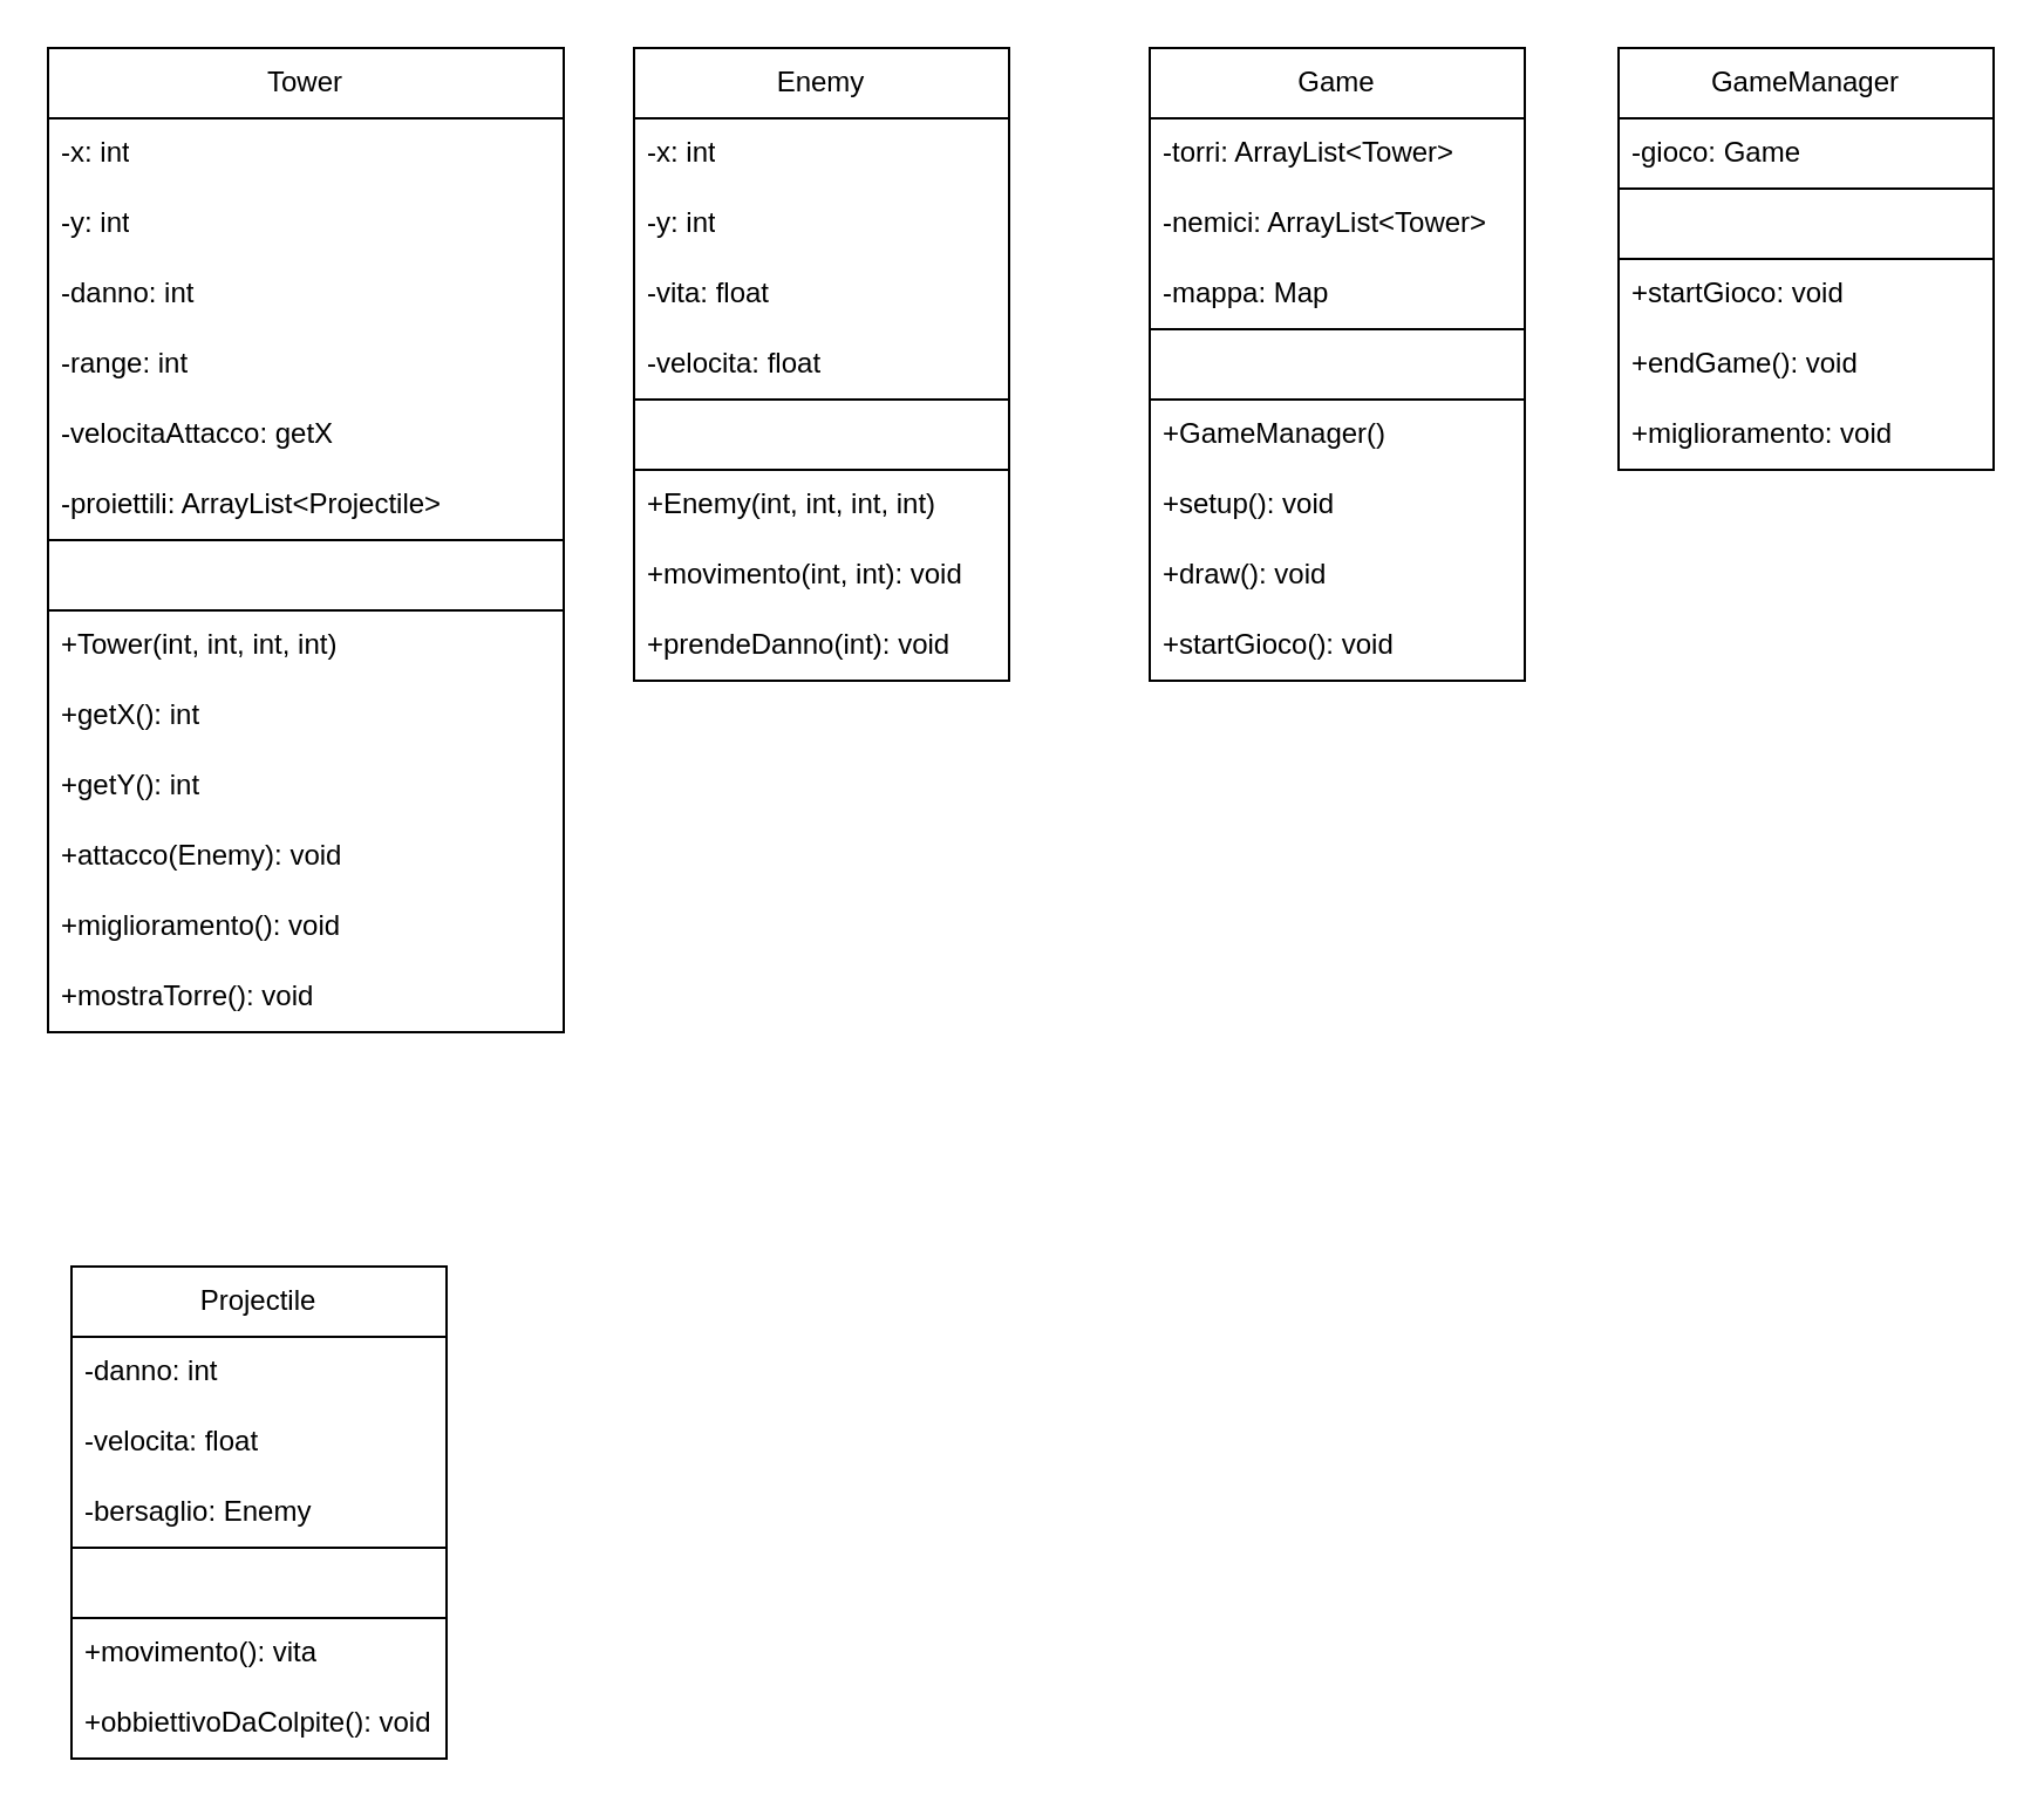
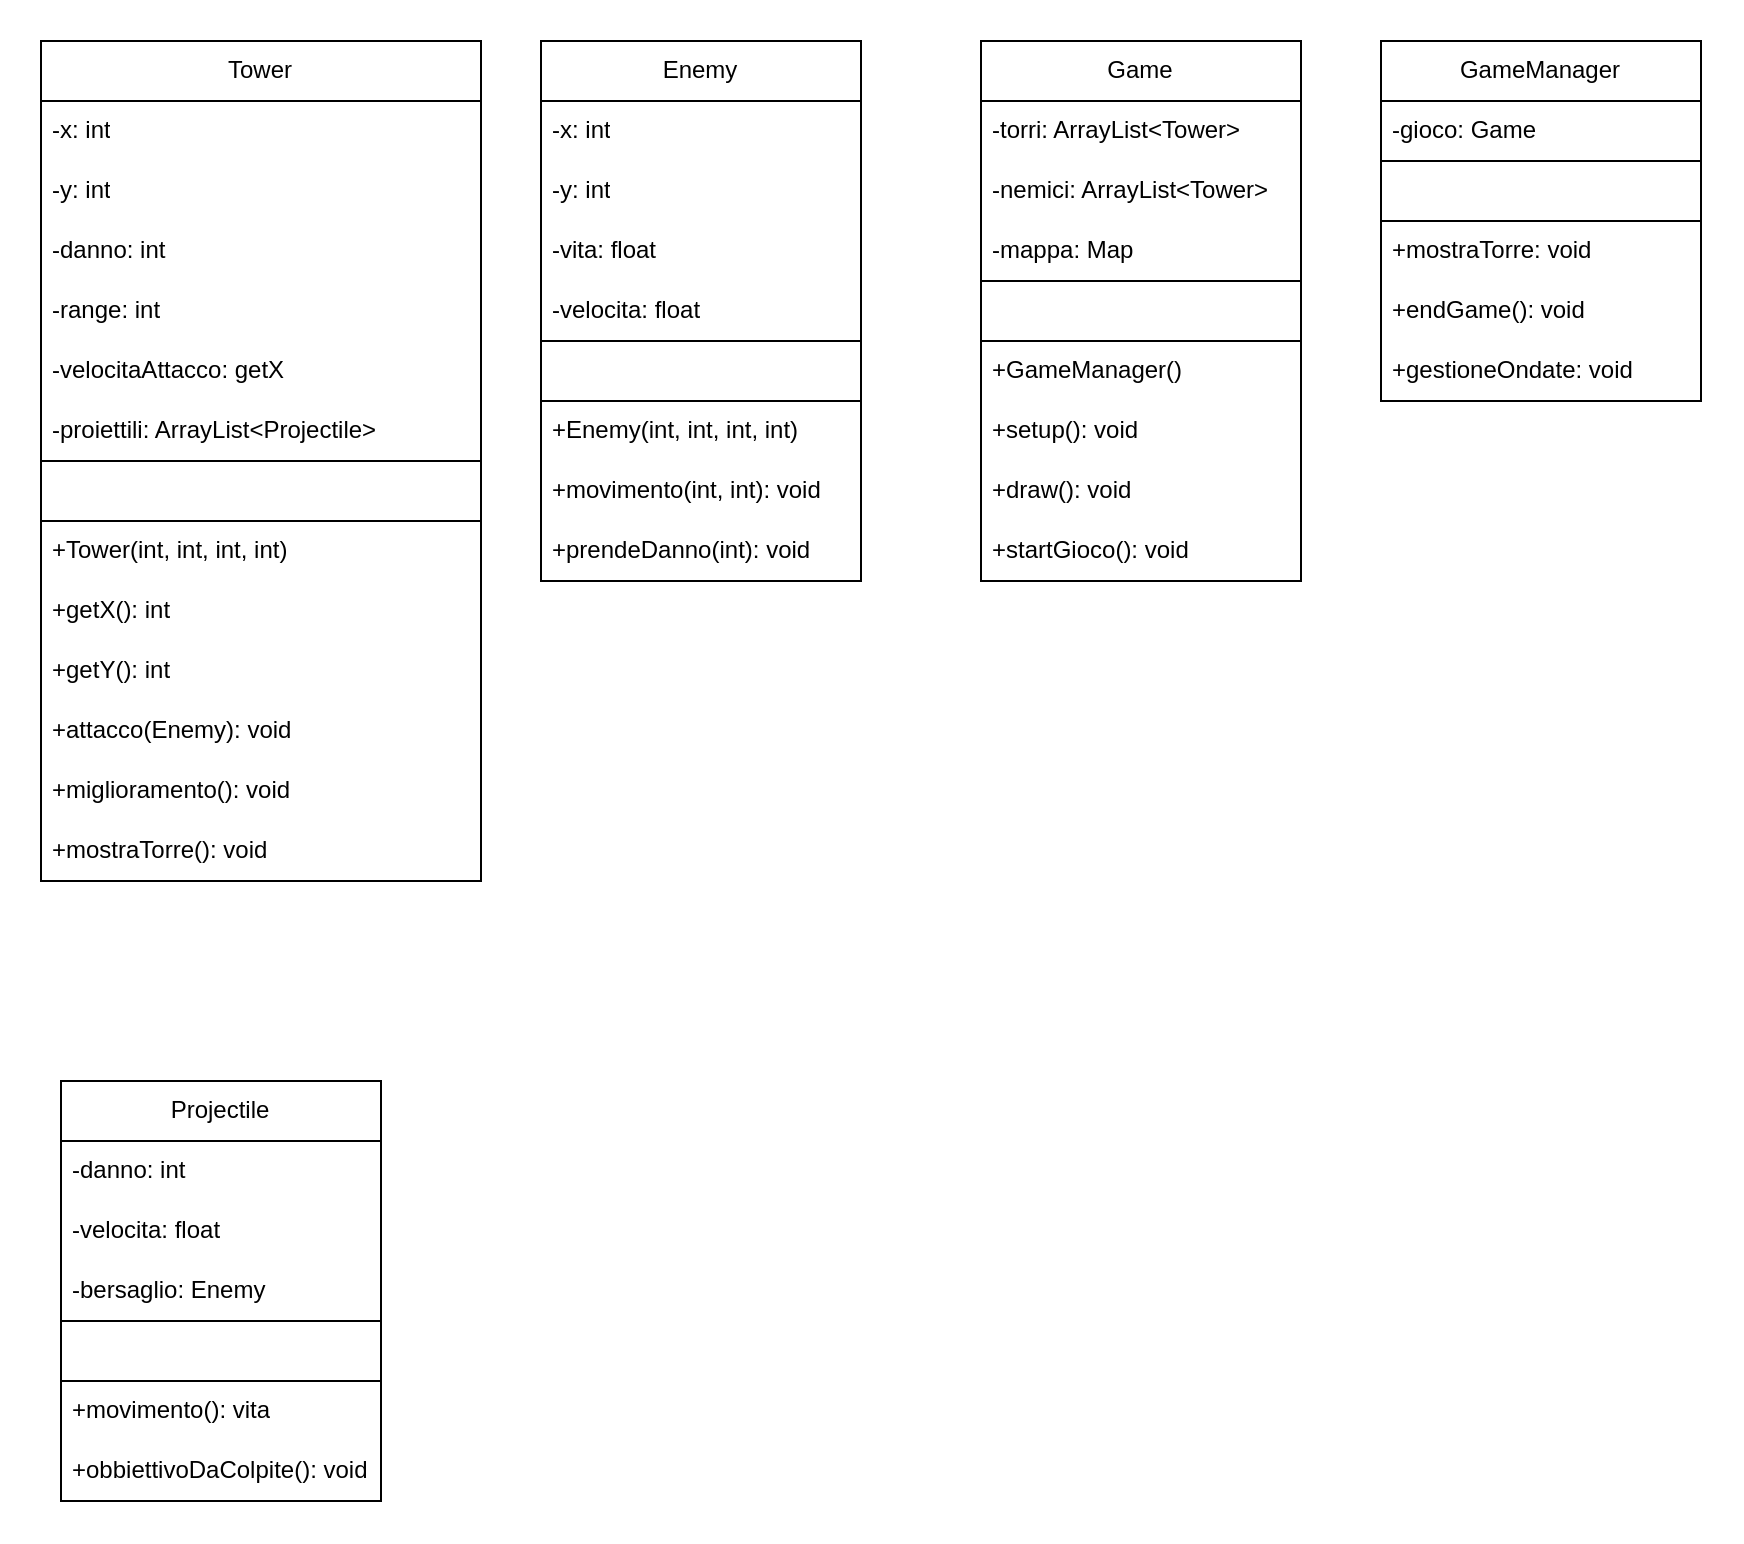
- <mxCell id="44" value="+startGioco: void" style="text;strokeColor=none;fillColor=none;align=left;verticalAlign=middle;spacingLeft=4;spacingRight=4;overflow=hidden;points=[[0,0.5],[1,0.5]];portConstraint=eastwest;rotatable=0;whiteSpace=wrap;html=1;" parent="43" vertex="1"><mxGeometry y="30" width="160" height="30" as="geometry" /></mxCell>
+ <mxCell id="44" value="+mostraTorre: void" style="text;strokeColor=none;fillColor=none;align=left;verticalAlign=middle;spacingLeft=4;spacingRight=4;overflow=hidden;points=[[0,0.5],[1,0.5]];portConstraint=eastwest;rotatable=0;whiteSpace=wrap;html=1;" parent="43" vertex="1"><mxGeometry y="30" width="160" height="30" as="geometry" /></mxCell>
- <mxCell id="46" value="+miglioramento: void" style="text;strokeColor=none;fillColor=none;align=left;verticalAlign=middle;spacingLeft=4;spacingRight=4;overflow=hidden;points=[[0,0.5],[1,0.5]];portConstraint=eastwest;rotatable=0;whiteSpace=wrap;html=1;" parent="43" vertex="1"><mxGeometry y="90" width="160" height="30" as="geometry" /></mxCell>
+ <mxCell id="46" value="+gestioneOndate: void" style="text;strokeColor=none;fillColor=none;align=left;verticalAlign=middle;spacingLeft=4;spacingRight=4;overflow=hidden;points=[[0,0.5],[1,0.5]];portConstraint=eastwest;rotatable=0;whiteSpace=wrap;html=1;" parent="43" vertex="1"><mxGeometry y="90" width="160" height="30" as="geometry" /></mxCell>
